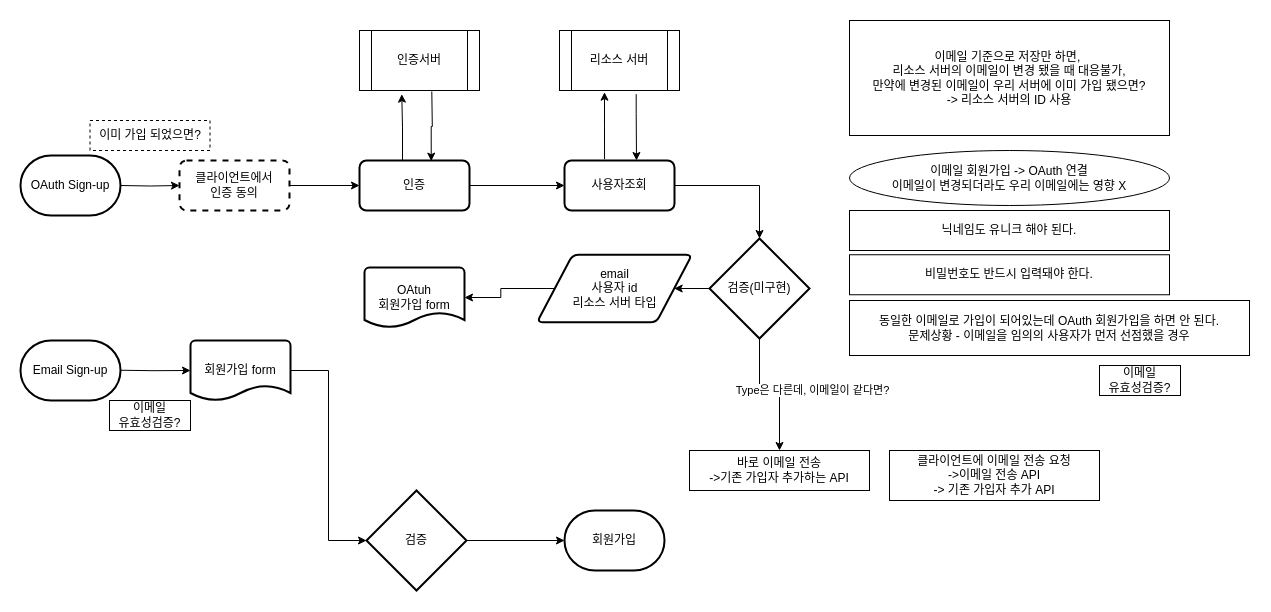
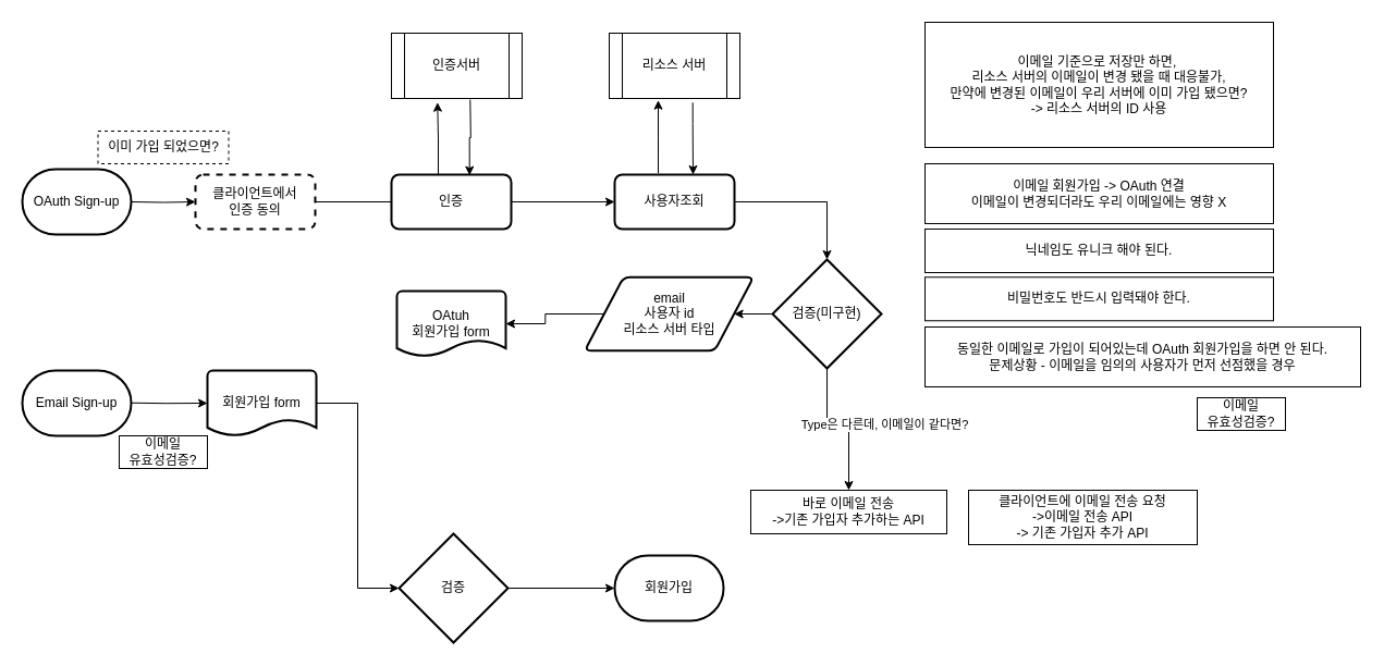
- <mxCell id="28" value="이메일 회원가입 -&amp;gt; OAuth 연결&lt;br&gt;이메일이 변경되더라도 우리 이메일에는 영향 X" style="ellipse;whiteSpace=wrap;html=1;" parent="1" vertex="1"><mxGeometry x="849" y="150" width="320" height="55" as="geometry" /></mxCell>
+ <mxCell id="28" value="이메일 회원가입 -&amp;gt; OAuth 연결&lt;br&gt;이메일이 변경되더라도 우리 이메일에는 영향 X" style="rounded=0;whiteSpace=wrap;html=1;" parent="1" vertex="1"><mxGeometry x="849" y="150" width="320" height="55" as="geometry" /></mxCell>
- <mxCell id="3" style="edgeStyle=orthogonalEdgeStyle;rounded=0;orthogonalLoop=1;jettySize=auto;html=1;entryX=0;entryY=0.5;entryDx=0;entryDy=0;" parent="1" source="4" target="11" edge="1"><mxGeometry relative="1" as="geometry" /></mxCell>
+ <mxCell id="3" style="edgeStyle=orthogonalEdgeStyle;rounded=0;orthogonalLoop=1;jettySize=auto;html=1;entryX=0;entryY=0.5;entryDx=0;entryDy=0;endArrow=none;" parent="1" source="4" target="11" edge="1"><mxGeometry relative="1" as="geometry" /></mxCell>
